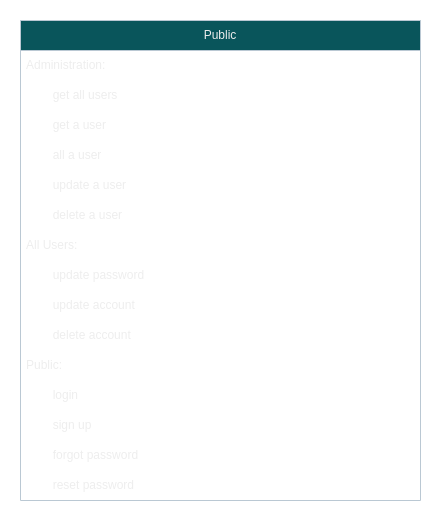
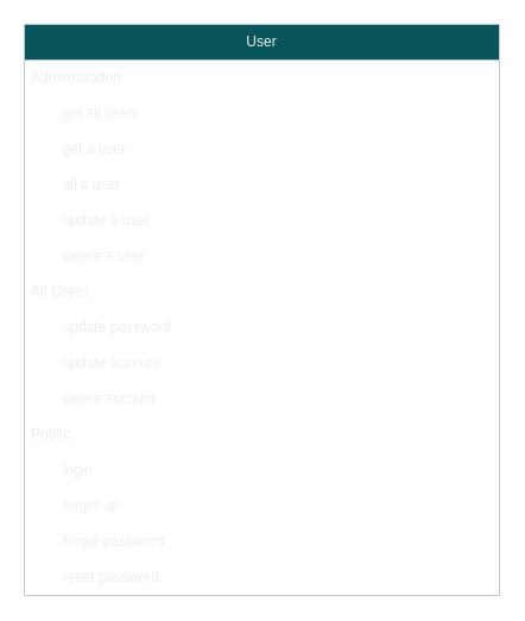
- <mxCell id="2" value="Public" style="swimlane;fontStyle=0;childLayout=stackLayout;horizontal=1;startSize=30;horizontalStack=0;resizeParent=1;resizeParentMax=0;resizeLast=0;collapsible=1;marginBottom=0;whiteSpace=wrap;html=1;labelBackgroundColor=none;fillColor=#09555B;strokeColor=#BAC8D3;fontColor=#EEEEEE;movable=1;resizable=1;rotatable=1;deletable=1;editable=1;locked=0;connectable=1;" vertex="1" parent="1"><mxGeometry x="20" y="20" width="400" height="480" as="geometry" /></mxCell>
+ <mxCell id="2" value="User" style="swimlane;fontStyle=0;childLayout=stackLayout;horizontal=1;startSize=30;horizontalStack=0;resizeParent=1;resizeParentMax=0;resizeLast=0;collapsible=1;marginBottom=0;whiteSpace=wrap;html=1;labelBackgroundColor=none;fillColor=#09555B;strokeColor=#BAC8D3;fontColor=#EEEEEE;movable=1;resizable=1;rotatable=1;deletable=1;editable=1;locked=0;connectable=1;" vertex="1" parent="1"><mxGeometry x="20" y="20" width="400" height="480" as="geometry" /></mxCell>
- <mxCell id="15" value="&lt;span style=&quot;white-space: pre;&quot;&gt;&#09;&lt;/span&gt;sign up" style="text;strokeColor=none;fillColor=none;align=left;verticalAlign=middle;spacingLeft=4;spacingRight=4;overflow=hidden;points=[[0,0.5],[1,0.5]];portConstraint=eastwest;rotatable=1;whiteSpace=wrap;html=1;labelBackgroundColor=none;fontColor=#EEEEEE;fontFamily=Helvetica;movable=1;resizable=1;deletable=1;editable=1;locked=0;connectable=1;" vertex="1" parent="2"><mxGeometry y="390" width="400" height="30" as="geometry" /></mxCell>
+ <mxCell id="15" value="&lt;span style=&quot;white-space: pre;&quot;&gt;&#09;&lt;/span&gt;forgot up" style="text;strokeColor=none;fillColor=none;align=left;verticalAlign=middle;spacingLeft=4;spacingRight=4;overflow=hidden;points=[[0,0.5],[1,0.5]];portConstraint=eastwest;rotatable=1;whiteSpace=wrap;html=1;labelBackgroundColor=none;fontColor=#EEEEEE;fontFamily=Helvetica;movable=1;resizable=1;deletable=1;editable=1;locked=0;connectable=1;" vertex="1" parent="2"><mxGeometry y="390" width="400" height="30" as="geometry" /></mxCell>
